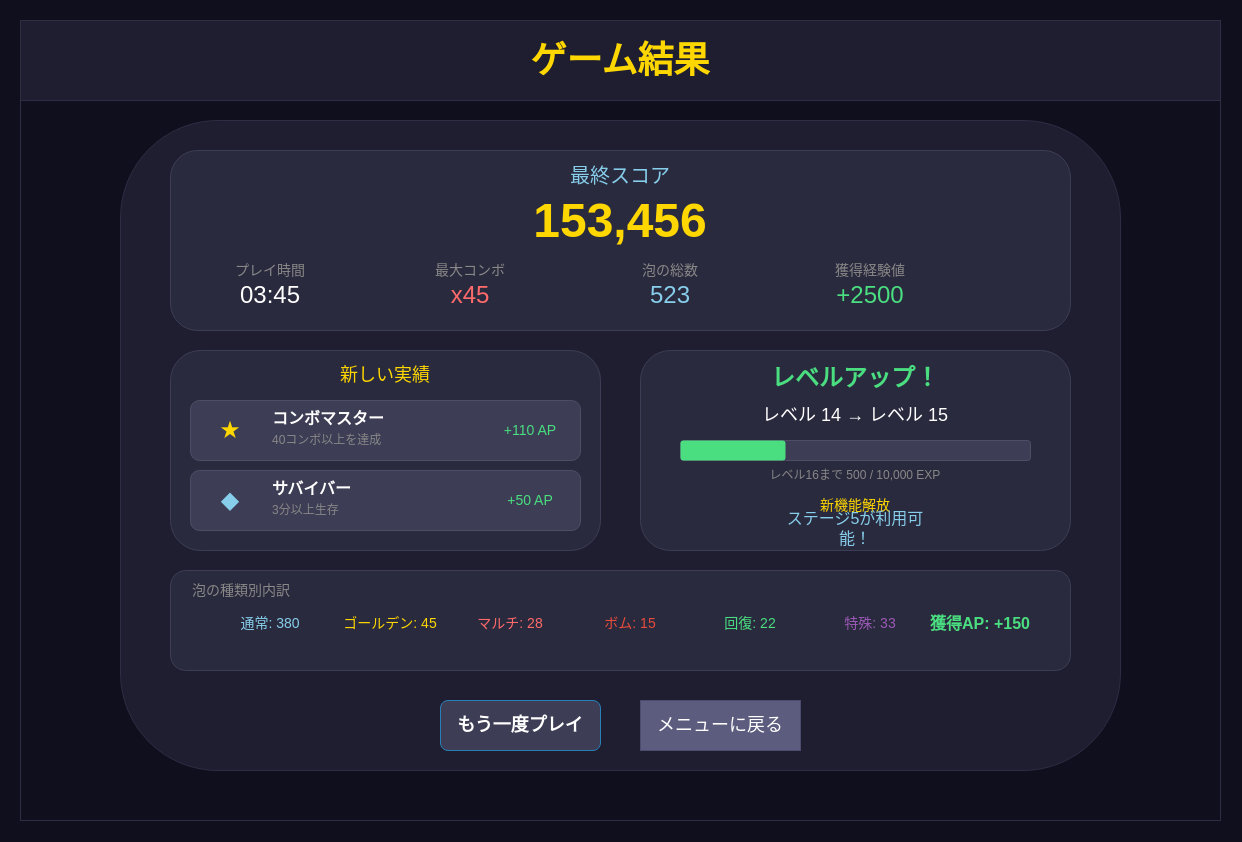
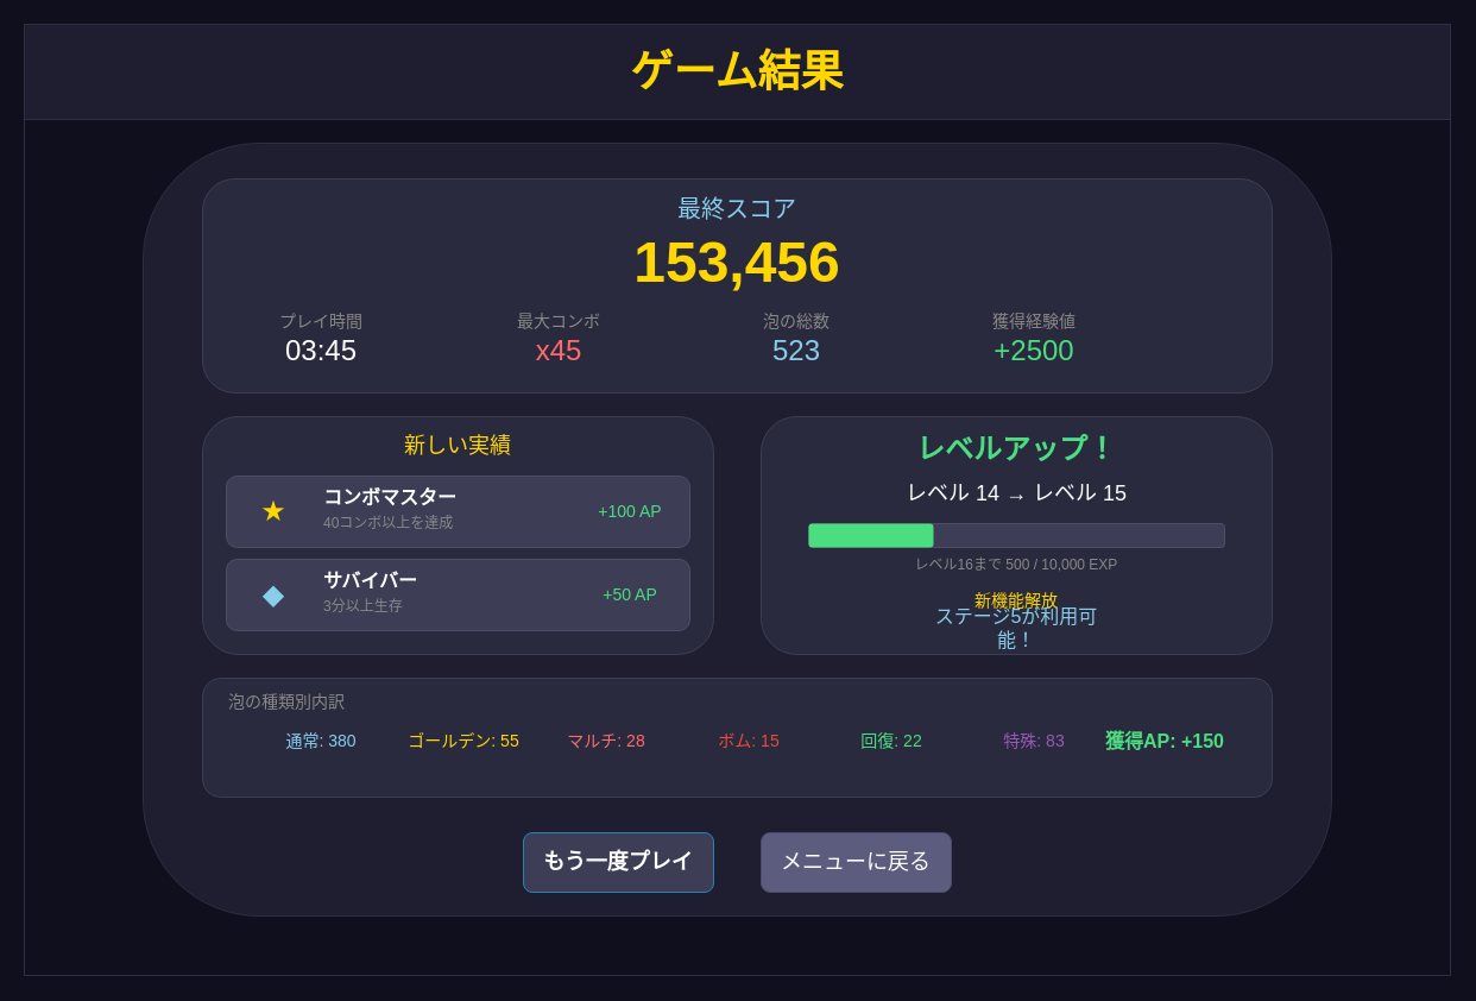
- <mxCell id="23" value="+110 AP" style="text;html=1;strokeColor=none;fillColor=none;align=center;verticalAlign=middle;whiteSpace=wrap;rounded=0;fontSize=14;fontColor=#4ade80;" vertex="1" parent="1"><mxGeometry x="490" y="415" width="80" height="30" as="geometry" /></mxCell>
+ <mxCell id="23" value="+100 AP" style="text;html=1;strokeColor=none;fillColor=none;align=center;verticalAlign=middle;whiteSpace=wrap;rounded=0;fontSize=14;fontColor=#4ade80;" vertex="1" parent="1"><mxGeometry x="490" y="415" width="80" height="30" as="geometry" /></mxCell>
- <mxCell id="40" value="ゴールデン: 45" style="text;html=1;strokeColor=none;fillColor=none;align=center;verticalAlign=middle;whiteSpace=wrap;rounded=0;fontSize=14;fontColor=#ffd700;" vertex="1" parent="1"><mxGeometry x="340" y="610" width="100" height="25" as="geometry" /></mxCell>
+ <mxCell id="40" value="ゴールデン: 55" style="text;html=1;strokeColor=none;fillColor=none;align=center;verticalAlign=middle;whiteSpace=wrap;rounded=0;fontSize=14;fontColor=#ffd700;" vertex="1" parent="1"><mxGeometry x="340" y="610" width="100" height="25" as="geometry" /></mxCell>
- <mxCell id="44" value="特殊: 33" style="text;html=1;strokeColor=none;fillColor=none;align=center;verticalAlign=middle;whiteSpace=wrap;rounded=0;fontSize=14;fontColor=#9b59b6;" vertex="1" parent="1"><mxGeometry x="820" y="610" width="100" height="25" as="geometry" /></mxCell>
+ <mxCell id="44" value="特殊: 83" style="text;html=1;strokeColor=none;fillColor=none;align=center;verticalAlign=middle;whiteSpace=wrap;rounded=0;fontSize=14;fontColor=#9b59b6;" vertex="1" parent="1"><mxGeometry x="820" y="610" width="100" height="25" as="geometry" /></mxCell>
- <mxCell id="47" value="メニューに戻る" style="whiteSpace=wrap;html=1;fillColor=#5c5c7e;strokeColor=#4c4c6e;fontSize=18;fontColor=#ffffff;rounded=0;" vertex="1" parent="1"><mxGeometry x="640" y="700" width="160" height="50" as="geometry" /></mxCell>
+ <mxCell id="47" value="メニューに戻る" style="rounded=1;whiteSpace=wrap;html=1;fillColor=#5c5c7e;strokeColor=#4c4c6e;fontSize=18;fontColor=#ffffff;" vertex="1" parent="1"><mxGeometry x="640" y="700" width="160" height="50" as="geometry" /></mxCell>
